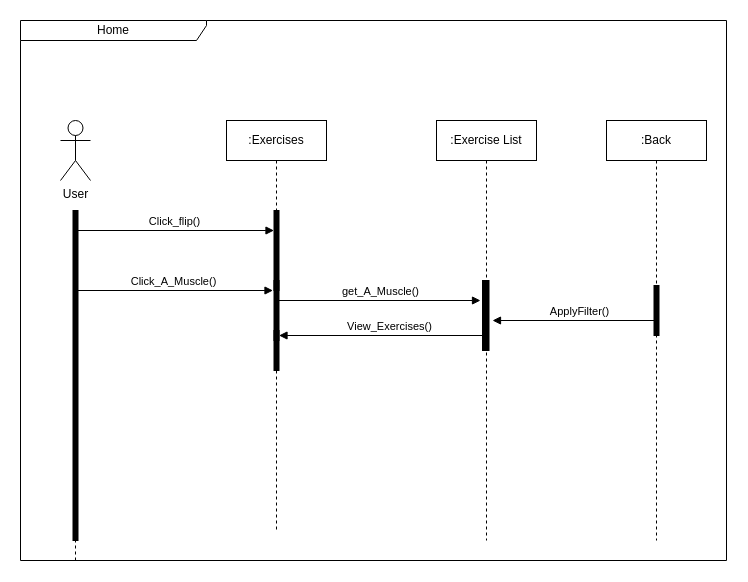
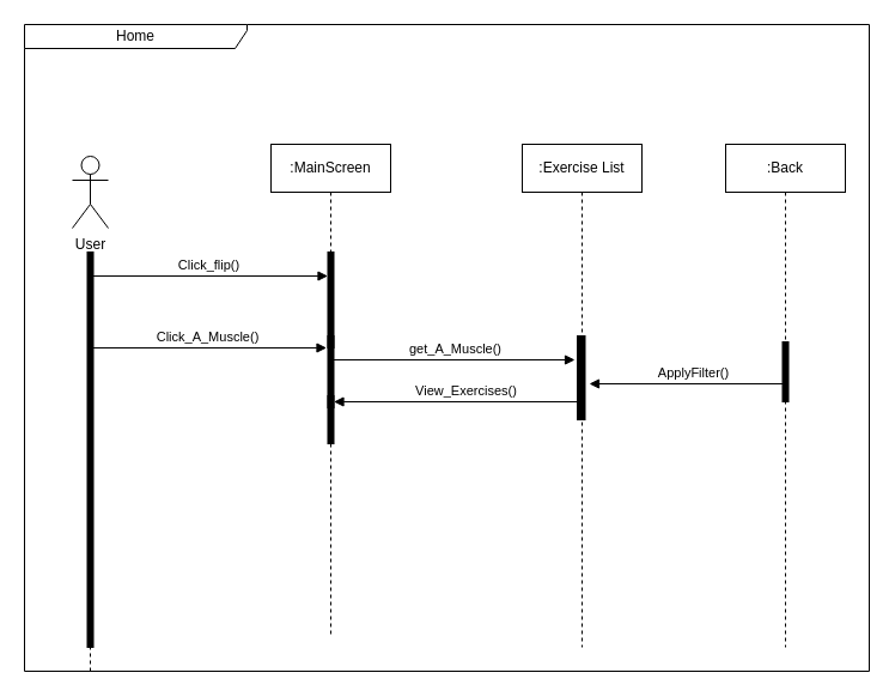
- <mxCell id="6" value=":Exercises" style="shape=umlLifeline;perimeter=lifelinePerimeter;whiteSpace=wrap;html=1;container=1;dropTarget=0;collapsible=0;recursiveResize=0;outlineConnect=0;portConstraint=eastwest;newEdgeStyle={&quot;edgeStyle&quot;:&quot;elbowEdgeStyle&quot;,&quot;elbow&quot;:&quot;vertical&quot;,&quot;curved&quot;:0,&quot;rounded&quot;:0};" parent="2" vertex="1"><mxGeometry x="206" y="100" width="100" height="410" as="geometry" /></mxCell>
+ <mxCell id="6" value=":MainScreen" style="shape=umlLifeline;perimeter=lifelinePerimeter;whiteSpace=wrap;html=1;container=1;dropTarget=0;collapsible=0;recursiveResize=0;outlineConnect=0;portConstraint=eastwest;newEdgeStyle={&quot;edgeStyle&quot;:&quot;elbowEdgeStyle&quot;,&quot;elbow&quot;:&quot;vertical&quot;,&quot;curved&quot;:0,&quot;rounded&quot;:0};" parent="2" vertex="1"><mxGeometry x="206" y="100" width="100" height="410" as="geometry" /></mxCell>
- <mxCell id="3" value="&lt;div&gt;User&lt;/div&gt;&lt;div&gt;&lt;br&gt;&lt;/div&gt;" style="shape=umlActor;verticalLabelPosition=bottom;verticalAlign=top;html=1;outlineConnect=0;" parent="2" vertex="1"><mxGeometry x="40" y="100" width="30" height="60" as="geometry" /></mxCell>
+ <mxCell id="3" value="&lt;div&gt;User&lt;/div&gt;&lt;div&gt;&lt;br&gt;&lt;/div&gt;" style="shape=umlActor;verticalLabelPosition=bottom;verticalAlign=top;html=1;outlineConnect=0;" parent="2" vertex="1"><mxGeometry x="40" y="110" width="30" height="60" as="geometry" /></mxCell>
